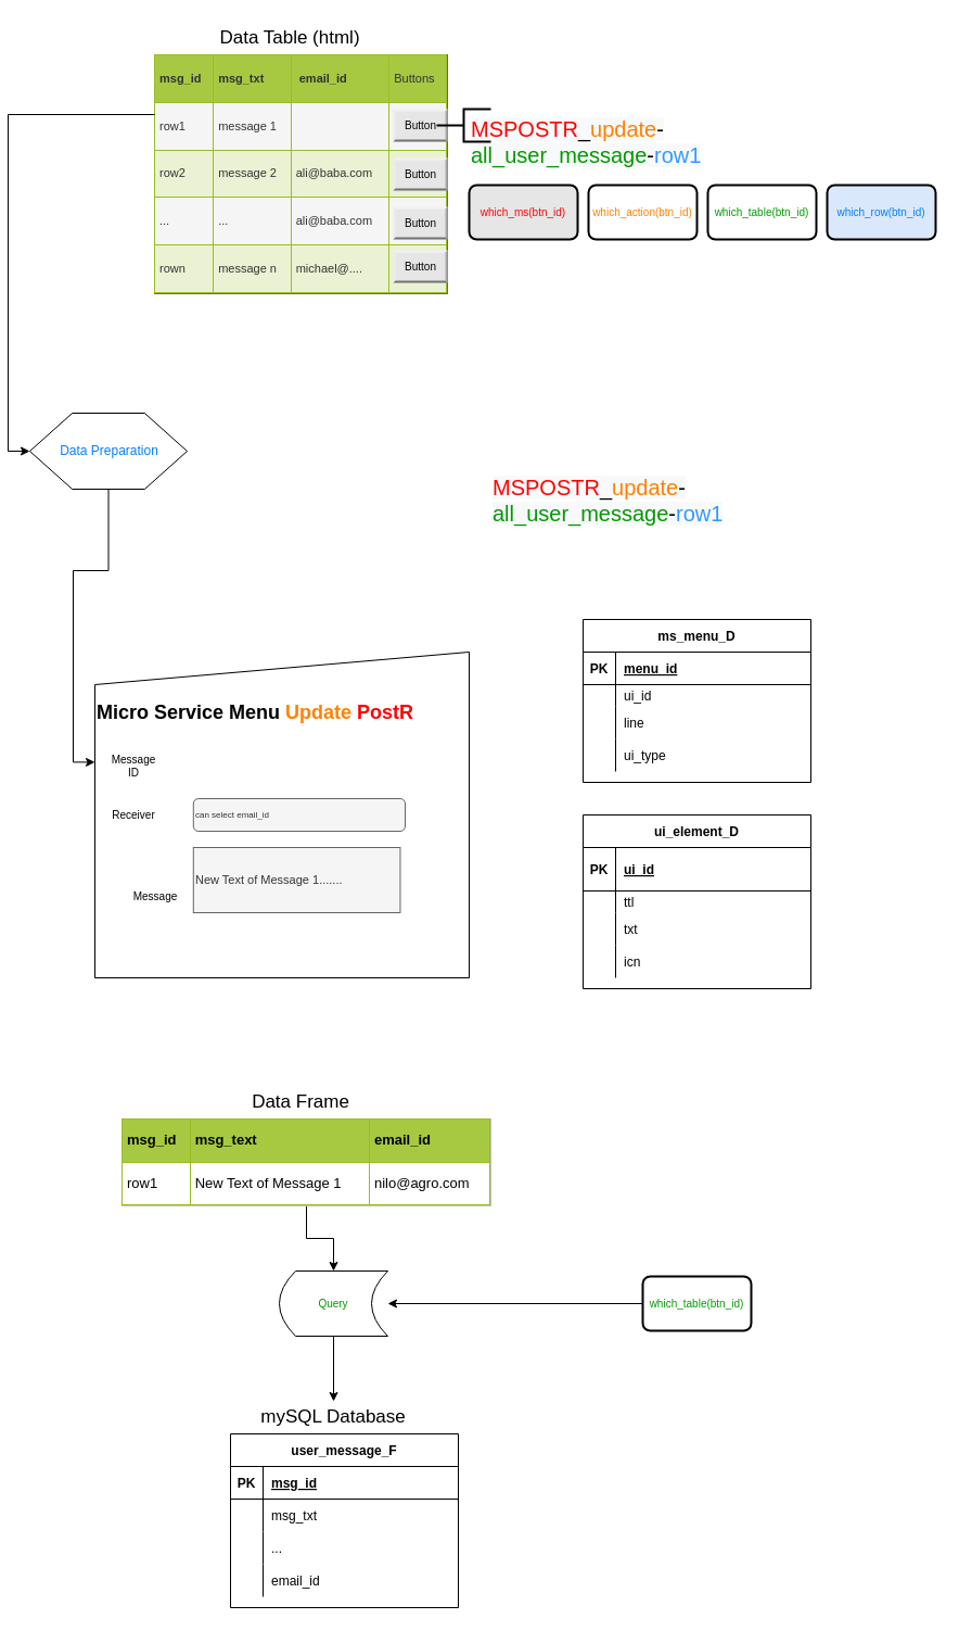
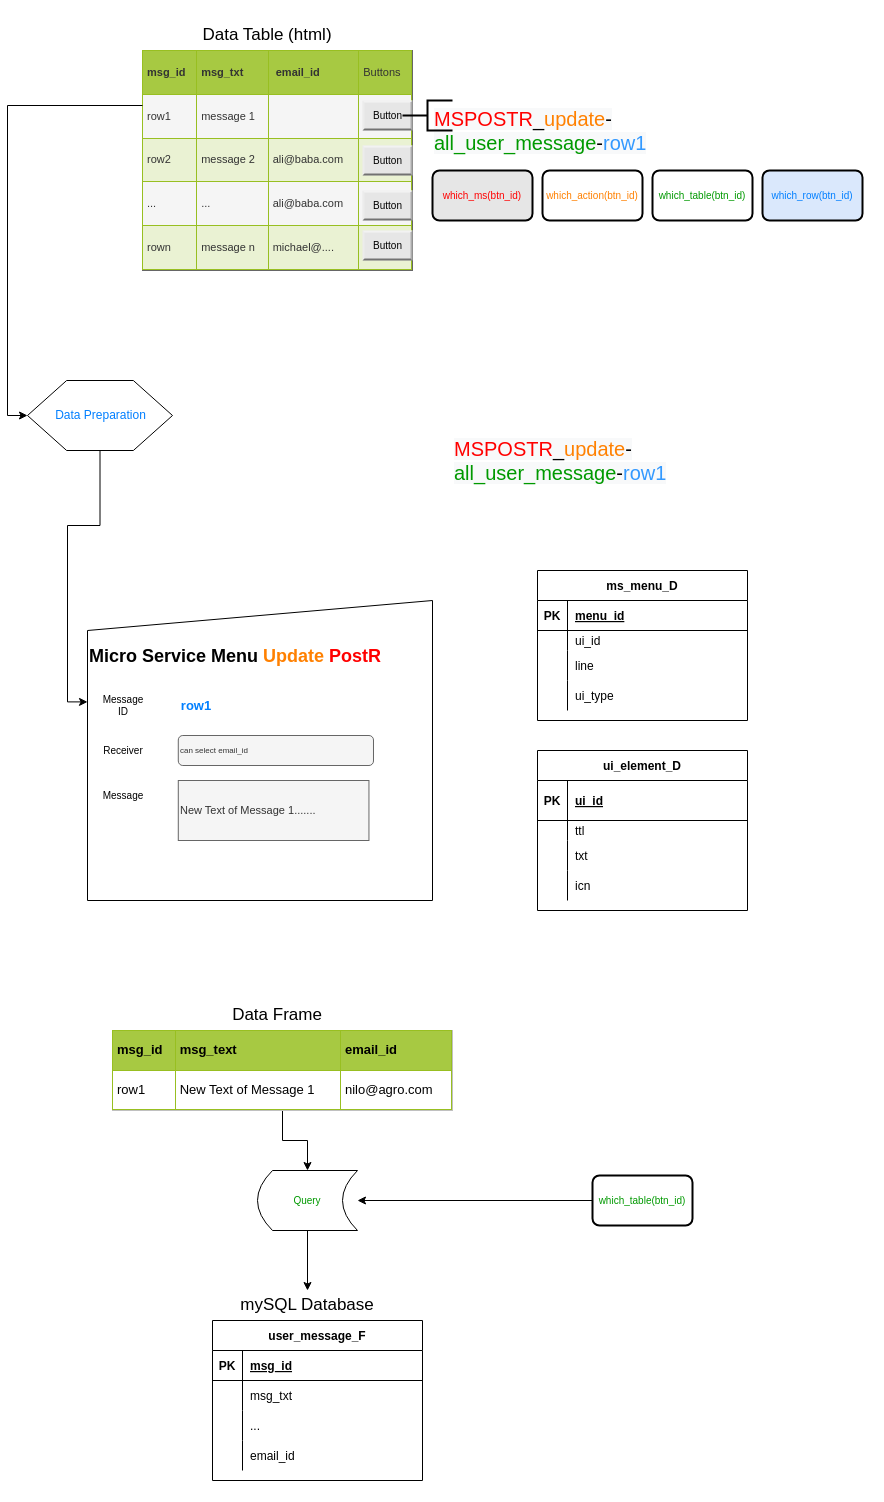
+ <mxCell id="19" value="&lt;font style=&quot;font-size: 13px;&quot; color=&quot;#007fff&quot;&gt;&lt;b&gt;row1&lt;/b&gt;&lt;/font&gt;" style="text;html=1;strokeColor=none;fillColor=none;align=center;verticalAlign=middle;whiteSpace=wrap;rounded=0;labelBackgroundColor=none;fontSize=10;fontColor=#000000;" vertex="1" parent="15"><mxGeometry x="81.711" y="90" width="54.474" height="30" as="geometry" /></mxCell>
- <mxCell id="22" value="Message" style="text;html=1;strokeColor=none;fillColor=none;align=center;verticalAlign=middle;whiteSpace=wrap;rounded=0;labelBackgroundColor=none;fontSize=10;fontColor=#000000;" vertex="1" parent="15"><mxGeometry x="29.079" y="210" width="54.474" height="30" as="geometry" /></mxCell>
+ <mxCell id="22" value="Message" style="text;html=1;strokeColor=none;fillColor=none;align=center;verticalAlign=middle;whiteSpace=wrap;rounded=0;labelBackgroundColor=none;fontSize=10;fontColor=#000000;" vertex="1" parent="15"><mxGeometry x="9.079" y="180" width="54.474" height="30" as="geometry" /></mxCell>
